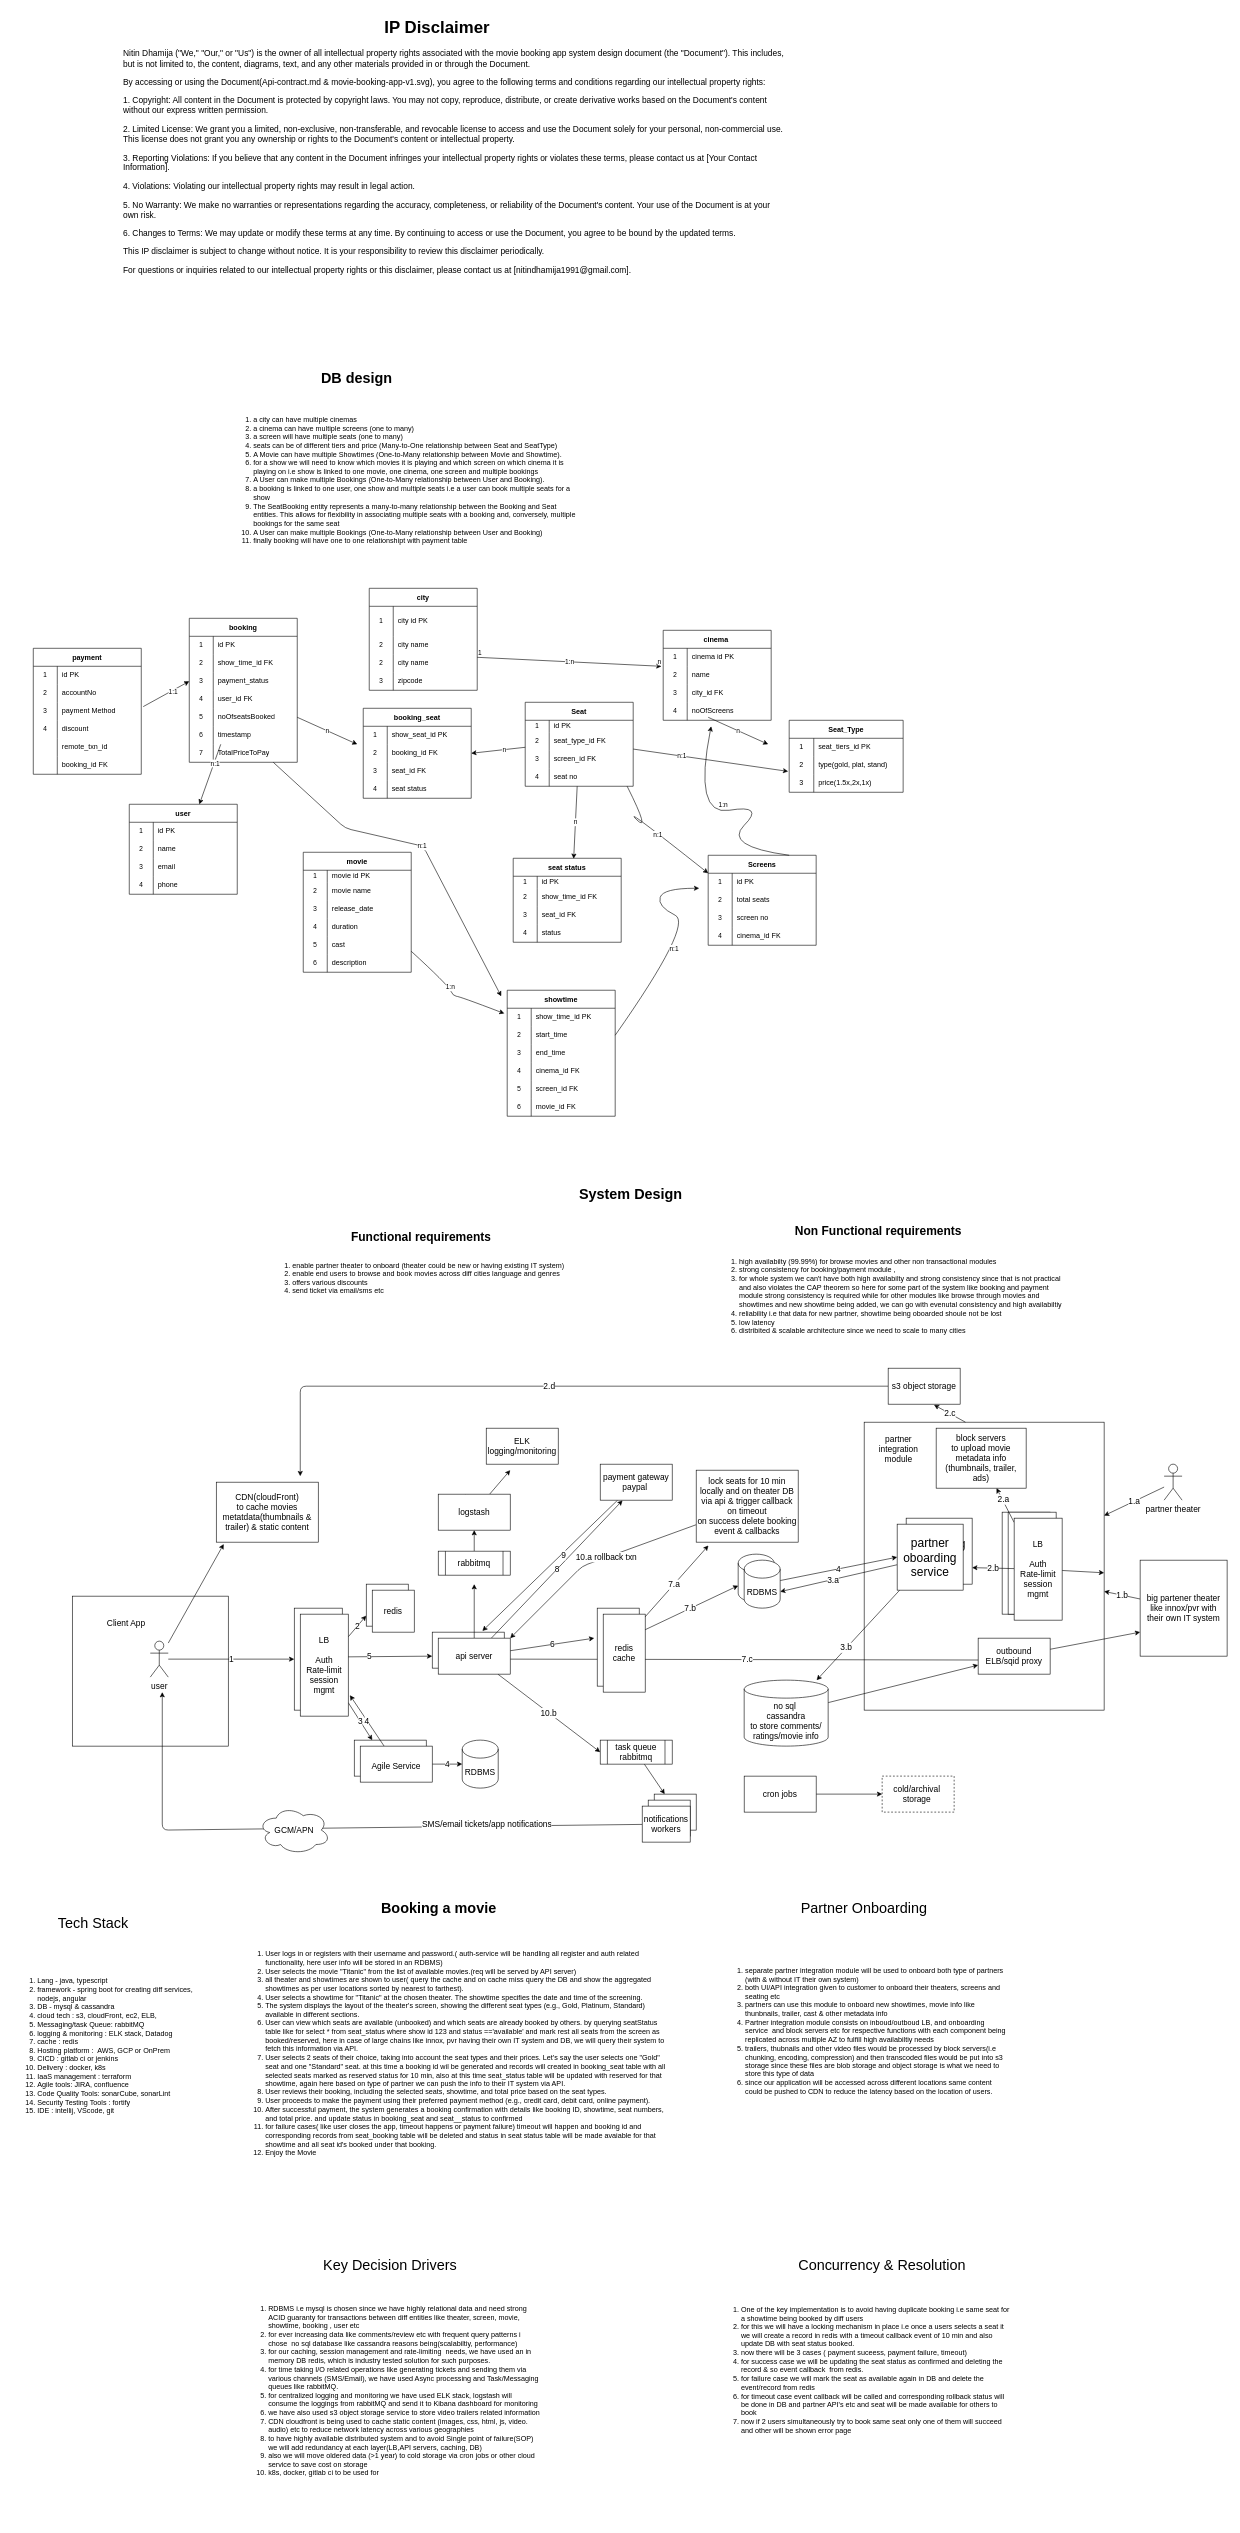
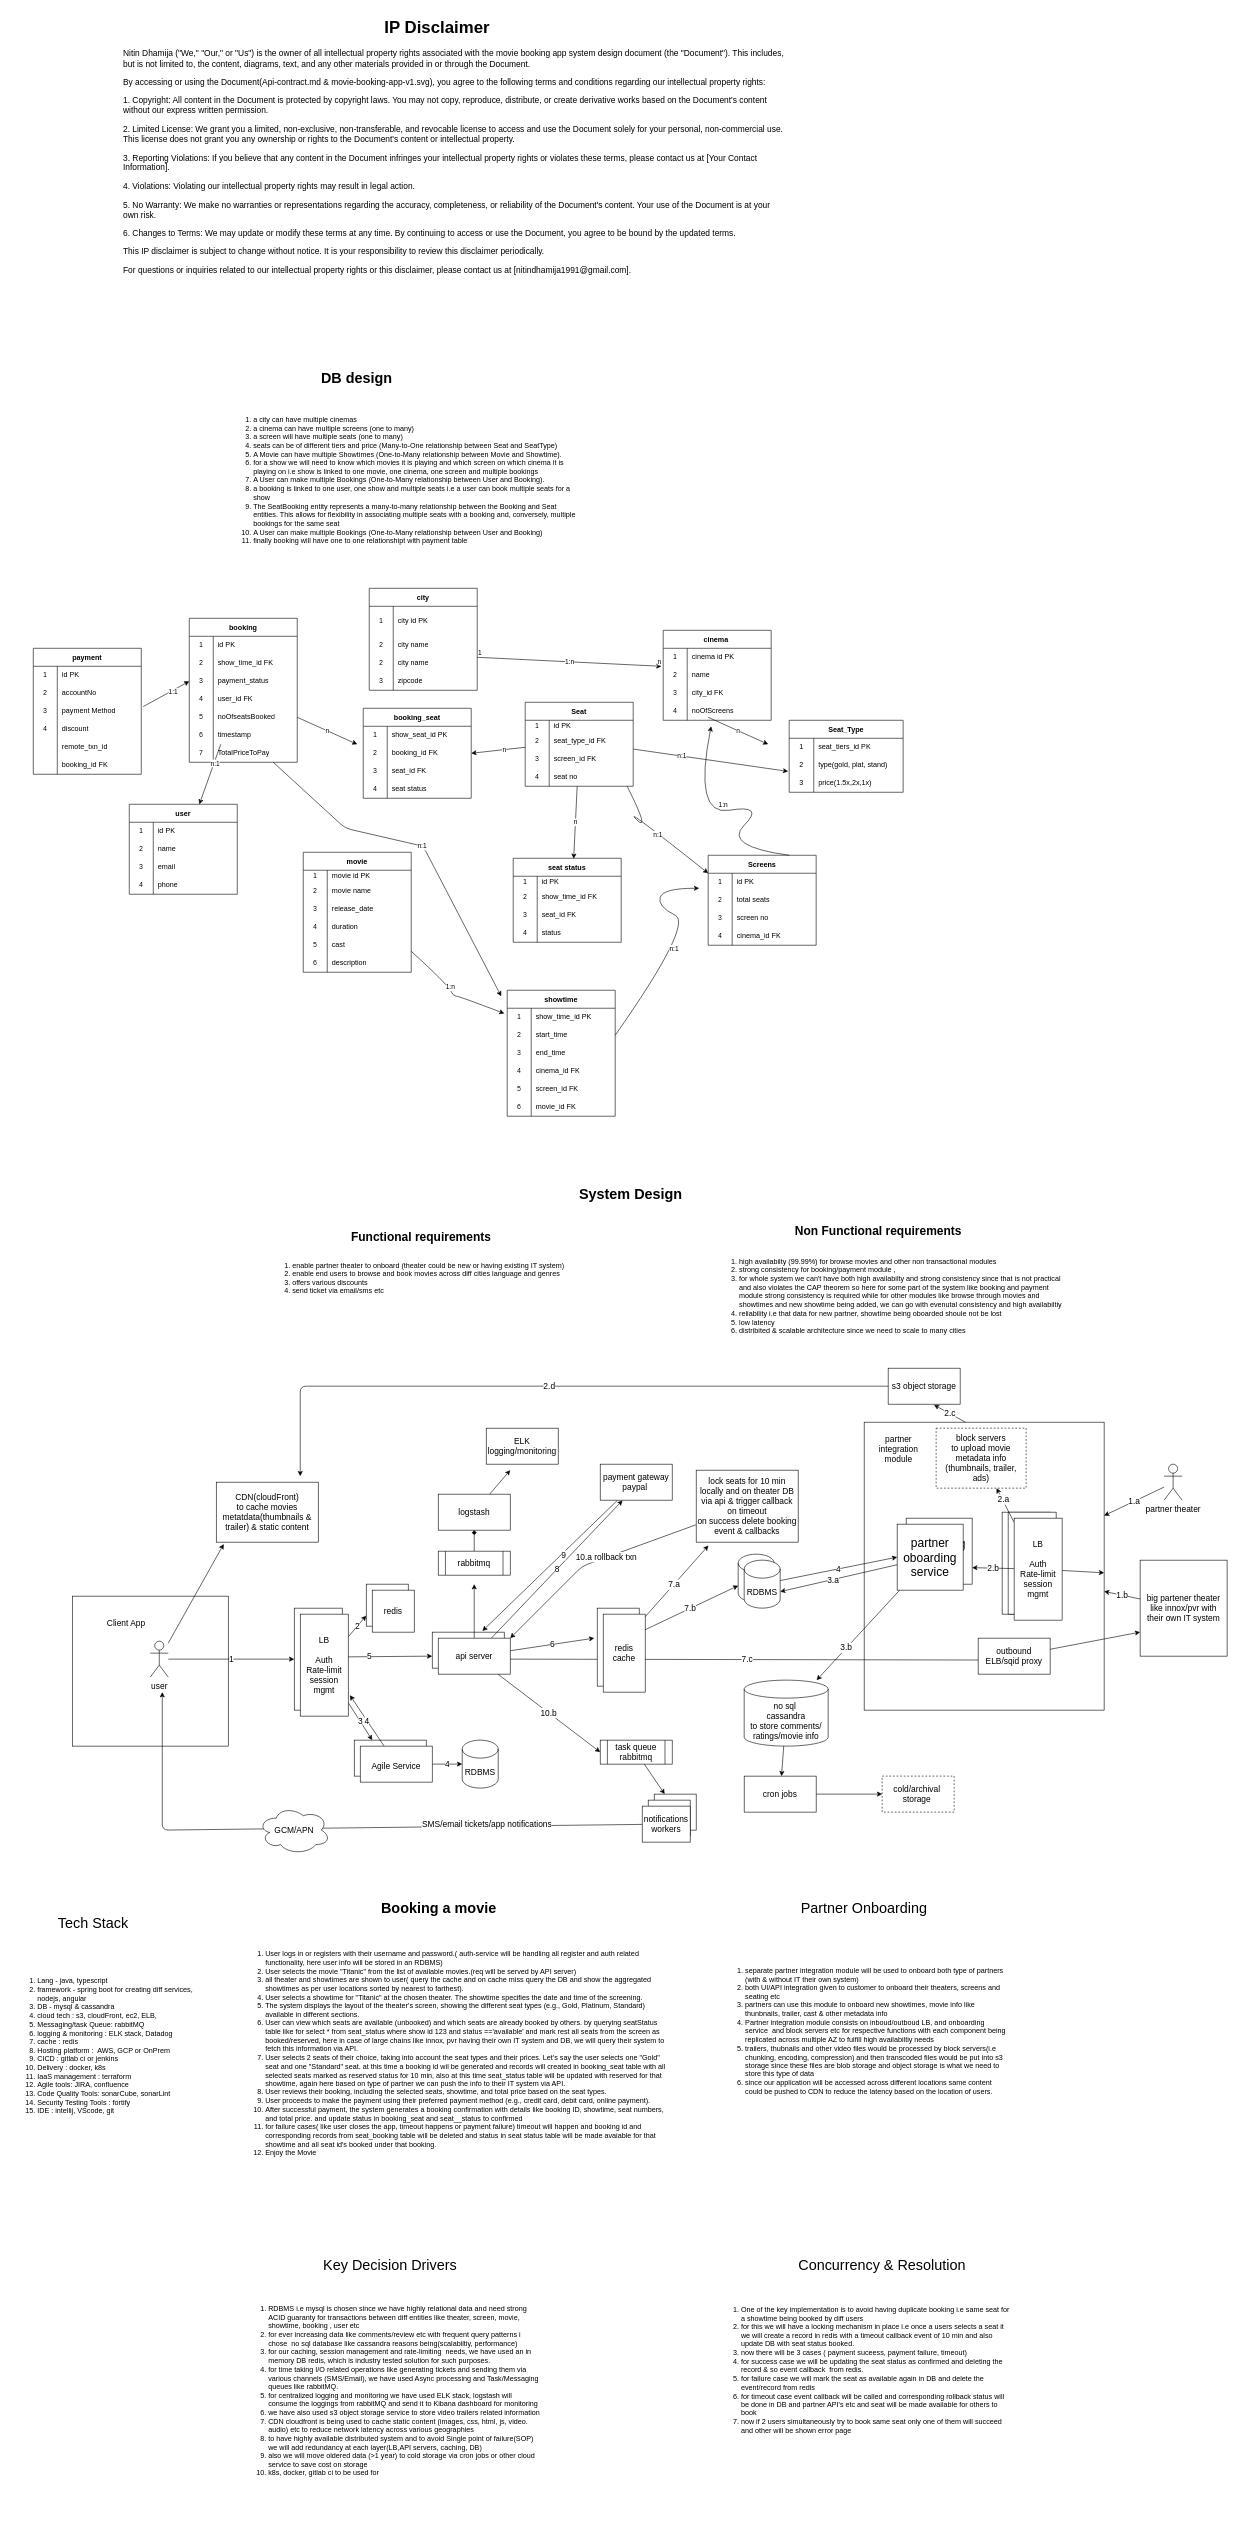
- <mxCell id="65" value="block servers&lt;br&gt;to upload movie metadata info (thumbnails, trailer, ads)" style="rounded=0;whiteSpace=wrap;html=1;fontSize=14;" parent="1" vertex="1"><mxGeometry x="1560" y="2380" width="150" height="100" as="geometry" /></mxCell>
+ <mxCell id="65" value="block servers&lt;br&gt;to upload movie metadata info (thumbnails, trailer, ads)" style="rounded=0;whiteSpace=wrap;html=1;fontSize=14;dashed=1;" parent="1" vertex="1"><mxGeometry x="1560" y="2380" width="150" height="100" as="geometry" /></mxCell>
- <mxCell id="81" style="edgeStyle=none;html=1;entryX=0.5;entryY=1;entryDx=0;entryDy=0;fontSize=14;" parent="1" source="82" target="79" edge="1"><mxGeometry relative="1" as="geometry" /></mxCell>
+ <mxCell id="81" style="edgeStyle=none;html=1;entryX=0.5;entryY=1;entryDx=0;entryDy=0;fontSize=14;endArrow=diamond;" parent="1" source="82" target="79" edge="1"><mxGeometry relative="1" as="geometry" /></mxCell>
- <mxCell id="72" style="edgeStyle=none;html=1;fontSize=14;" parent="1" source="73" target="64" edge="1"><mxGeometry relative="1" as="geometry"><mxPoint x="1295" y="2920" as="targetPoint" /></mxGeometry></mxCell>
+ <mxCell id="72" style="edgeStyle=none;html=1;fontSize=14;" parent="1" source="73" target="75" edge="1"><mxGeometry relative="1" as="geometry"><mxPoint x="1295" y="2920" as="targetPoint" /></mxGeometry></mxCell>
